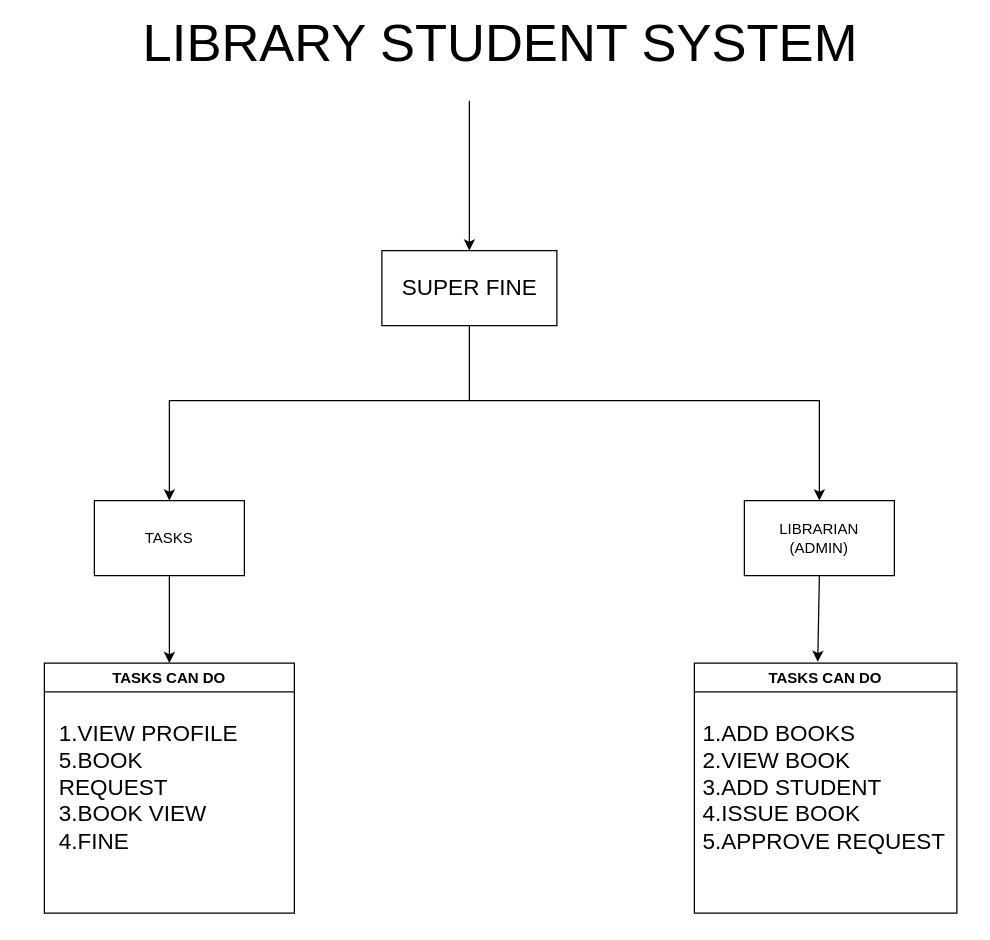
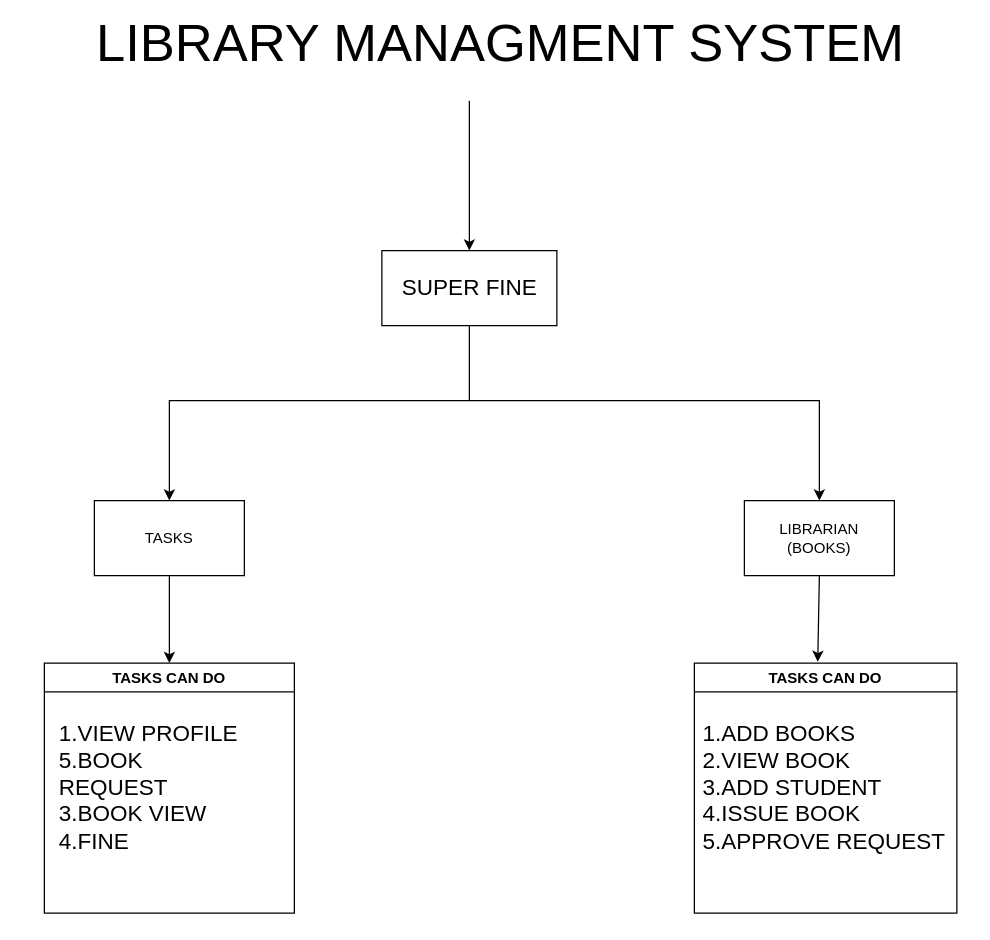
- <mxCell id="2" value="&lt;font style=&quot;font-size: 42px;&quot;&gt;LIBRARY STUDENT SYSTEM&lt;/font&gt;" style="text;html=1;strokeColor=none;fillColor=none;align=center;verticalAlign=middle;whiteSpace=wrap;rounded=0;" vertex="1" parent="1"><mxGeometry x="50" y="20" width="700" height="30" as="geometry" /></mxCell>
+ <mxCell id="2" value="&lt;font style=&quot;font-size: 42px;&quot;&gt;LIBRARY MANAGMENT SYSTEM&lt;/font&gt;" style="text;html=1;strokeColor=none;fillColor=none;align=center;verticalAlign=middle;whiteSpace=wrap;rounded=0;" vertex="1" parent="1"><mxGeometry x="50" y="20" width="700" height="30" as="geometry" /></mxCell>
- <mxCell id="9" value="LIBRARIAN&lt;br&gt;(ADMIN)" style="text;html=1;strokeColor=none;fillColor=none;align=center;verticalAlign=middle;whiteSpace=wrap;rounded=0;" vertex="1" parent="1"><mxGeometry x="540" y="405" width="230" height="50" as="geometry" /></mxCell>
+ <mxCell id="9" value="LIBRARIAN&lt;br&gt;(BOOKS)" style="text;html=1;strokeColor=none;fillColor=none;align=center;verticalAlign=middle;whiteSpace=wrap;rounded=0;" vertex="1" parent="1"><mxGeometry x="540" y="405" width="230" height="50" as="geometry" /></mxCell>
